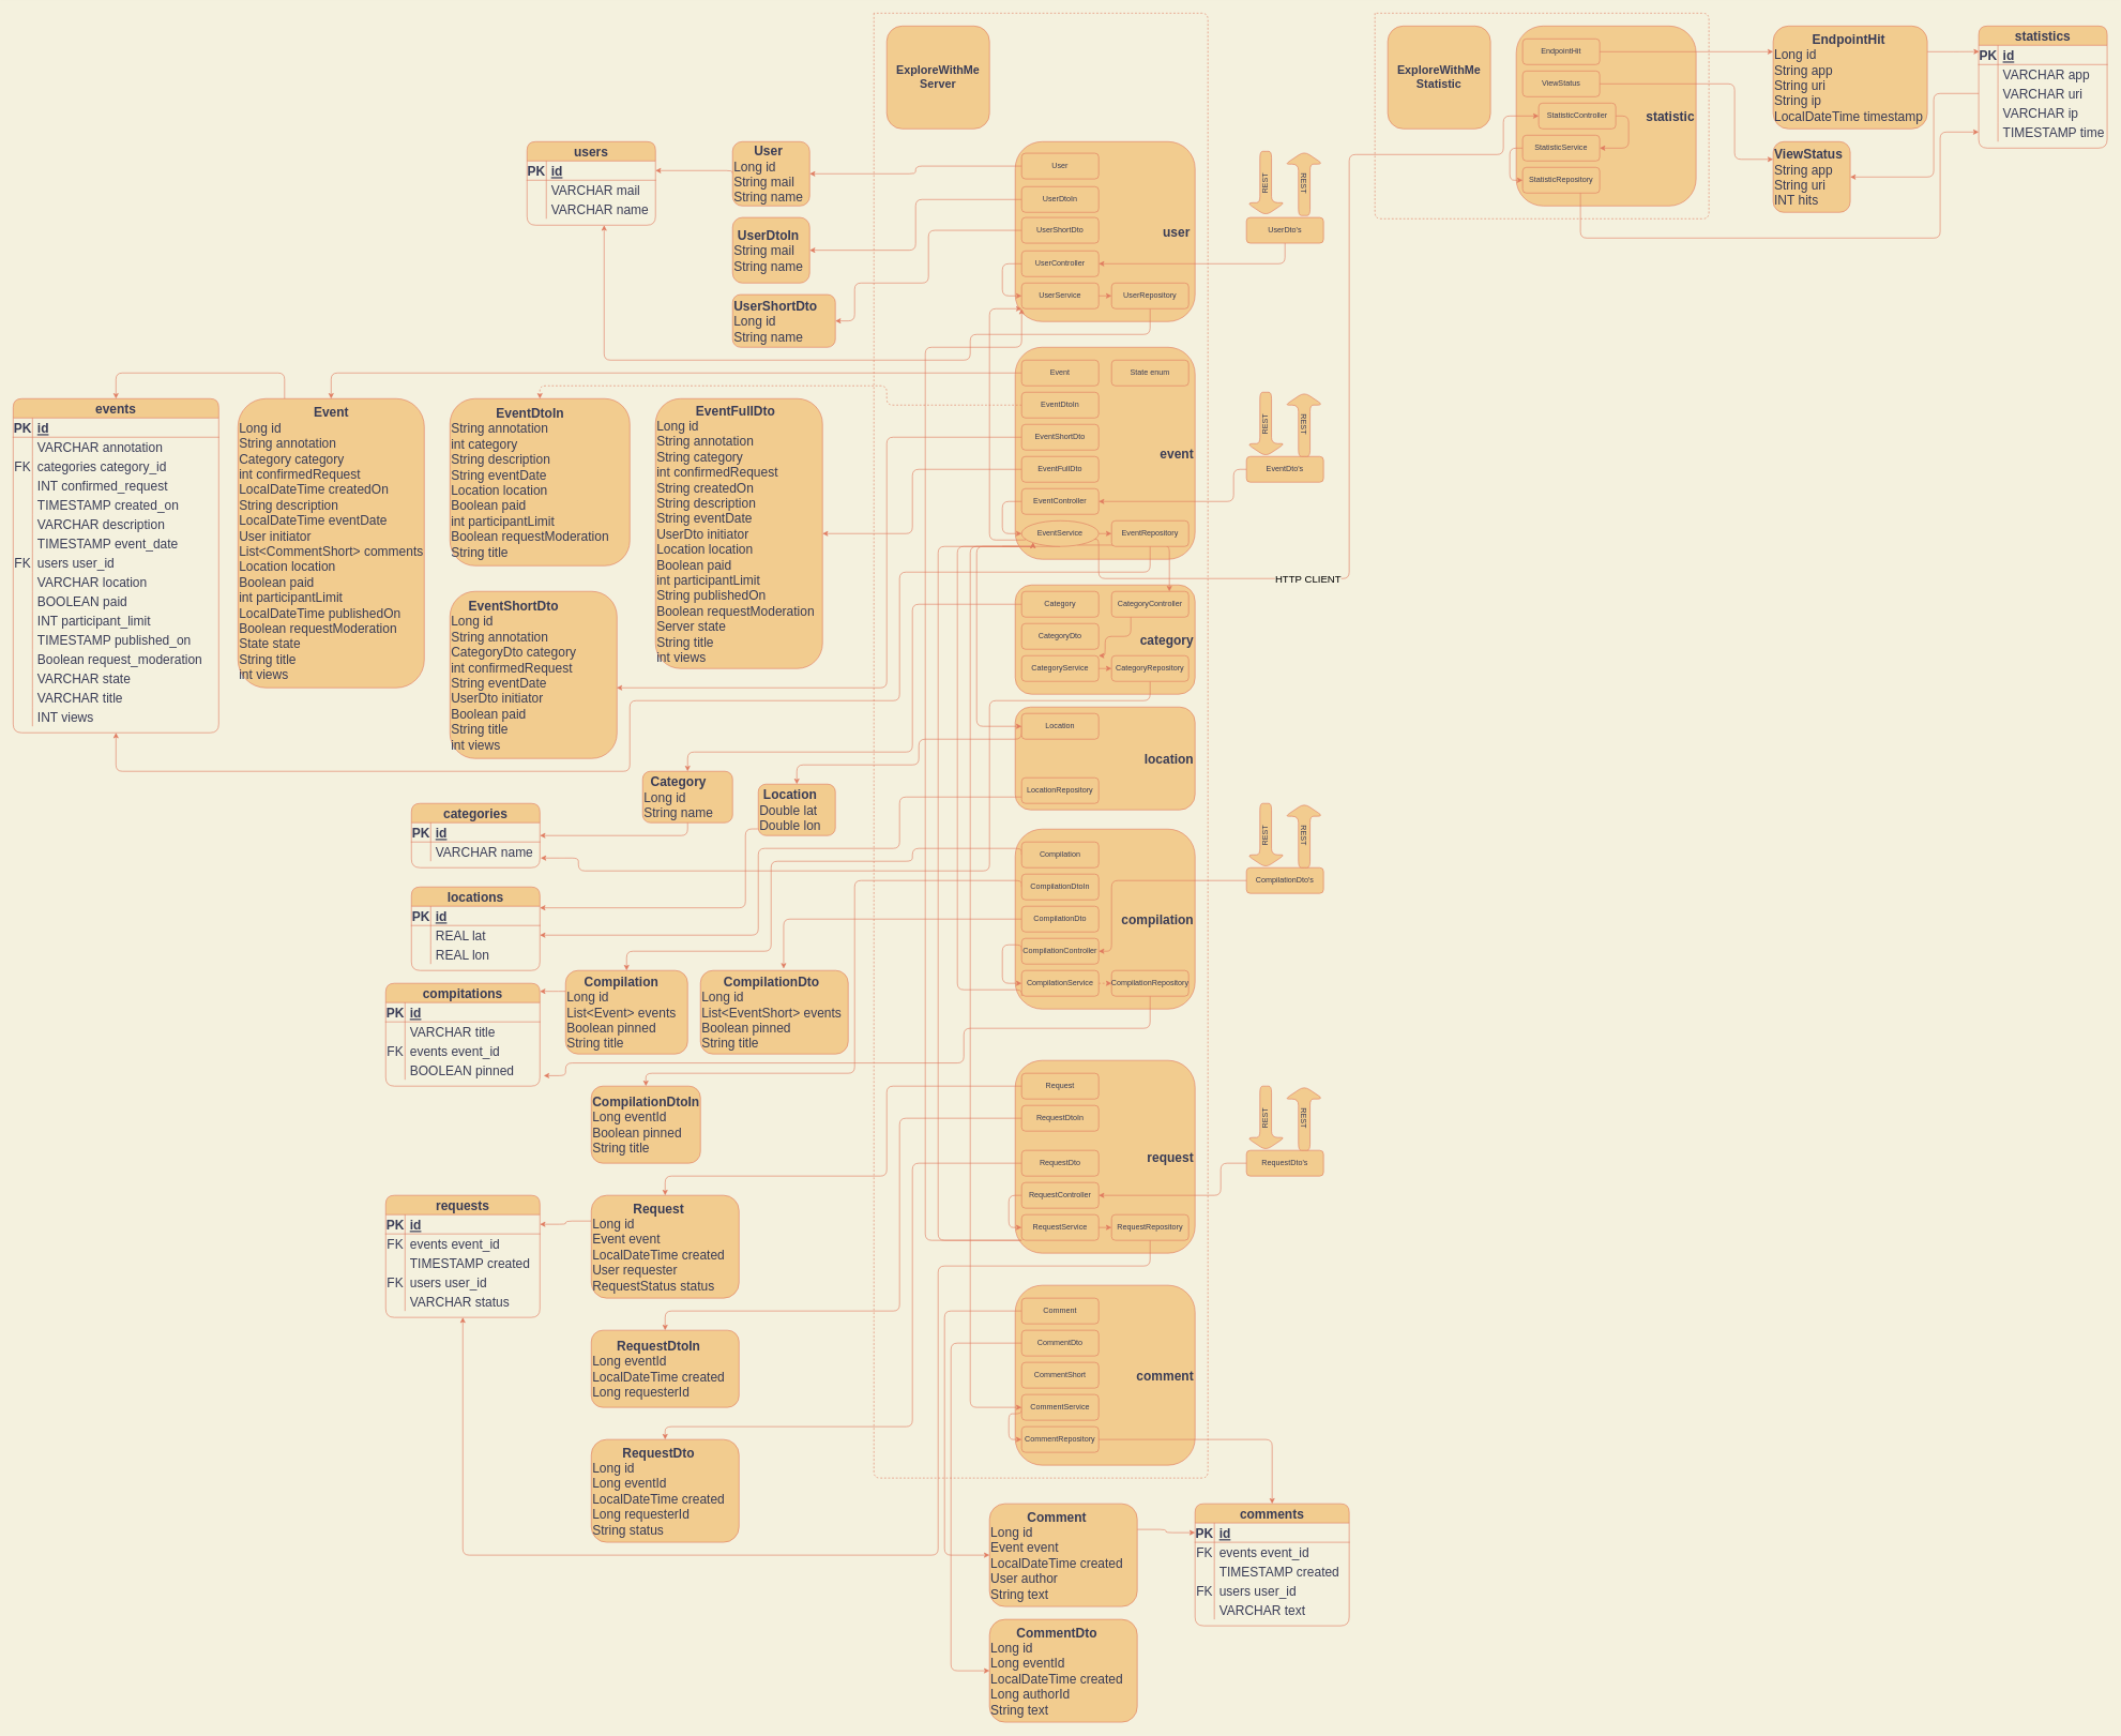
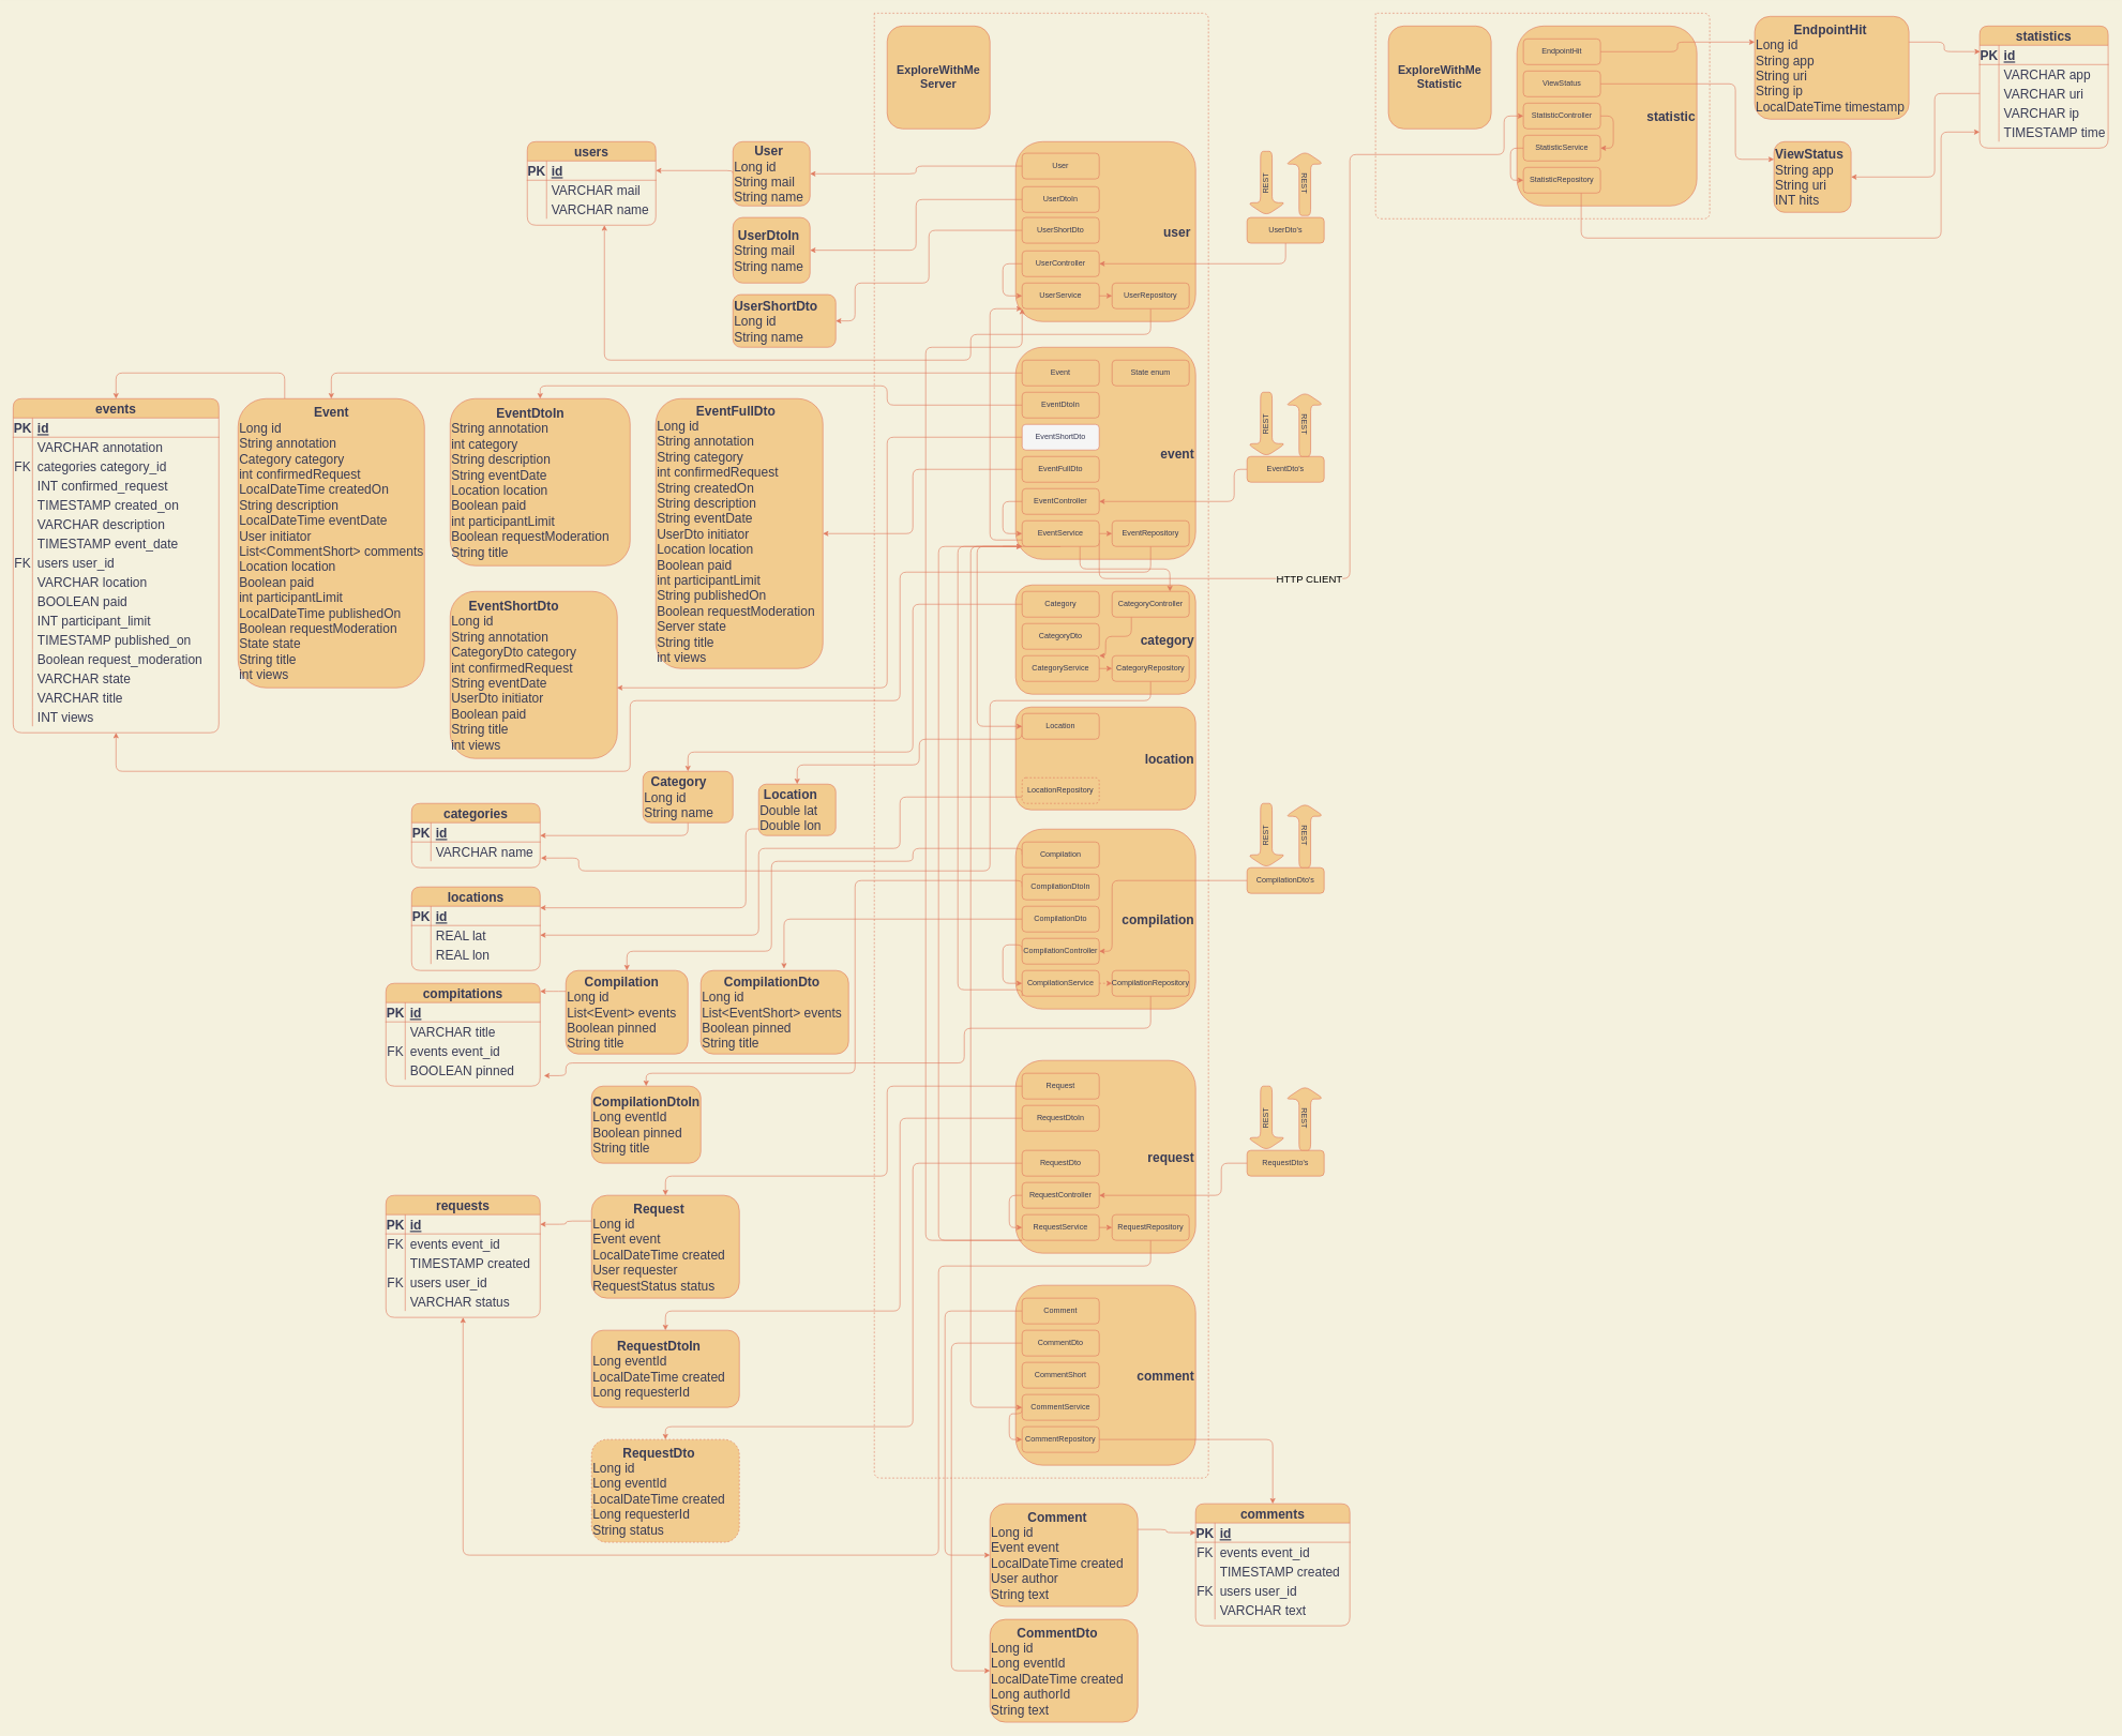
- <mxCell id="169" value="&lt;div style=&quot;text-align: center;&quot;&gt;&lt;span style=&quot;background-color: initial;&quot;&gt;&lt;b&gt;EndpointHit&lt;/b&gt;&lt;/span&gt;&lt;/div&gt;Long id&lt;br&gt;String app&lt;br&gt;String uri&lt;br&gt;String ip&lt;br&gt;LocalDateTime timestamp" style="rounded=1;whiteSpace=wrap;html=1;fontSize=20;align=left;strokeColor=#E07A5F;fillColor=#F2CC8F;fontColor=#393C56;" vertex="1" parent="1"><mxGeometry x="2760" y="40" width="240" height="160" as="geometry" /></mxCell>
+ <mxCell id="169" value="&lt;div style=&quot;text-align: center;&quot;&gt;&lt;span style=&quot;background-color: initial;&quot;&gt;&lt;b&gt;EndpointHit&lt;/b&gt;&lt;/span&gt;&lt;/div&gt;Long id&lt;br&gt;String app&lt;br&gt;String uri&lt;br&gt;String ip&lt;br&gt;LocalDateTime timestamp" style="rounded=1;whiteSpace=wrap;html=1;fontSize=20;align=left;strokeColor=#E07A5F;fillColor=#F2CC8F;fontColor=#393C56;" vertex="1" parent="1"><mxGeometry x="2730" y="25" width="240" height="160" as="geometry" /></mxCell>
- <mxCell id="148" value="StatisticController" style="rounded=1;whiteSpace=wrap;html=1;fillColor=#F2CC8F;strokeColor=#E07A5F;fontColor=#393C56;" vertex="1" parent="1"><mxGeometry x="2395" y="160" width="120" height="40" as="geometry" /></mxCell>
+ <mxCell id="148" value="StatisticController" style="rounded=1;whiteSpace=wrap;html=1;fillColor=#F2CC8F;strokeColor=#E07A5F;fontColor=#393C56;" vertex="1" parent="1"><mxGeometry x="2370" y="160" width="120" height="40" as="geometry" /></mxCell>
- <mxCell id="42" style="edgeStyle=orthogonalEdgeStyle;rounded=1;orthogonalLoop=1;jettySize=auto;html=1;exitX=0;exitY=0.5;exitDx=0;exitDy=0;entryX=0.5;entryY=0;entryDx=0;entryDy=0;fontSize=20;strokeColor=#E07A5F;labelBackgroundColor=#F4F1DE;fontColor=#393C56;dashed=1;" edge="1" parent="1" source="43" target="56"><mxGeometry relative="1" as="geometry"><Array as="points"><mxPoint x="1380" y="630" /><mxPoint x="1380" y="600" /><mxPoint x="840" y="600" /></Array></mxGeometry></mxCell>
+ <mxCell id="42" style="edgeStyle=orthogonalEdgeStyle;rounded=1;orthogonalLoop=1;jettySize=auto;html=1;exitX=0;exitY=0.5;exitDx=0;exitDy=0;entryX=0.5;entryY=0;entryDx=0;entryDy=0;fontSize=20;strokeColor=#E07A5F;labelBackgroundColor=#F4F1DE;fontColor=#393C56;" edge="1" parent="1" source="43" target="56"><mxGeometry relative="1" as="geometry"><Array as="points"><mxPoint x="1380" y="630" /><mxPoint x="1380" y="600" /><mxPoint x="840" y="600" /></Array></mxGeometry></mxCell>
- <mxCell id="18" value="EventShortDto" style="rounded=1;whiteSpace=wrap;html=1;fillColor=#F2CC8F;strokeColor=#E07A5F;fontColor=#393C56;" vertex="1" parent="1"><mxGeometry x="1590" y="660" width="120" height="40" as="geometry" /></mxCell>
+ <mxCell id="18" value="EventShortDto" style="rounded=1;whiteSpace=wrap;html=1;fillColor=#f5f5f5;strokeColor=#E07A5F;fontColor=#393C56;" vertex="1" parent="1"><mxGeometry x="1590" y="660" width="120" height="40" as="geometry" /></mxCell>
- <mxCell id="36" value="EventService" style="ellipse;whiteSpace=wrap;html=1;fillColor=#F2CC8F;strokeColor=#E07A5F;fontColor=#393C56;" vertex="1" parent="1"><mxGeometry x="1590" y="810" width="120" height="40" as="geometry" /></mxCell>
+ <mxCell id="36" value="EventService" style="rounded=1;whiteSpace=wrap;html=1;fillColor=#F2CC8F;strokeColor=#E07A5F;fontColor=#393C56;" vertex="1" parent="1"><mxGeometry x="1590" y="810" width="120" height="40" as="geometry" /></mxCell>
- <mxCell id="251" value="LocationRepository" style="rounded=1;whiteSpace=wrap;html=1;fillColor=#F2CC8F;strokeColor=#E07A5F;fontColor=#393C56;" vertex="1" parent="1"><mxGeometry x="1590" y="1210" width="120" height="40" as="geometry" /></mxCell>
+ <mxCell id="251" value="LocationRepository" style="rounded=1;whiteSpace=wrap;html=1;fillColor=#F2CC8F;strokeColor=#E07A5F;fontColor=#393C56;dashed=1;" vertex="1" parent="1"><mxGeometry x="1590" y="1210" width="120" height="40" as="geometry" /></mxCell>
- <mxCell id="207" value="&lt;div style=&quot;text-align: center;&quot;&gt;&lt;b&gt;RequestDto&lt;/b&gt;&lt;/div&gt;Long id&lt;br&gt;Long eventId&lt;br&gt;LocalDateTime created&lt;br&gt;Long requesterId&lt;br&gt;String status" style="rounded=1;whiteSpace=wrap;html=1;fontSize=20;align=left;strokeColor=#E07A5F;fillColor=#F2CC8F;fontColor=#393C56;" vertex="1" parent="1"><mxGeometry x="920" y="2240" width="230" height="160" as="geometry" /></mxCell>
+ <mxCell id="207" value="&lt;div style=&quot;text-align: center;&quot;&gt;&lt;b&gt;RequestDto&lt;/b&gt;&lt;/div&gt;Long id&lt;br&gt;Long eventId&lt;br&gt;LocalDateTime created&lt;br&gt;Long requesterId&lt;br&gt;String status" style="rounded=1;whiteSpace=wrap;html=1;fontSize=20;align=left;strokeColor=#E07A5F;fillColor=#F2CC8F;fontColor=#393C56;dashed=1;" vertex="1" parent="1"><mxGeometry x="920" y="2240" width="230" height="160" as="geometry" /></mxCell>
